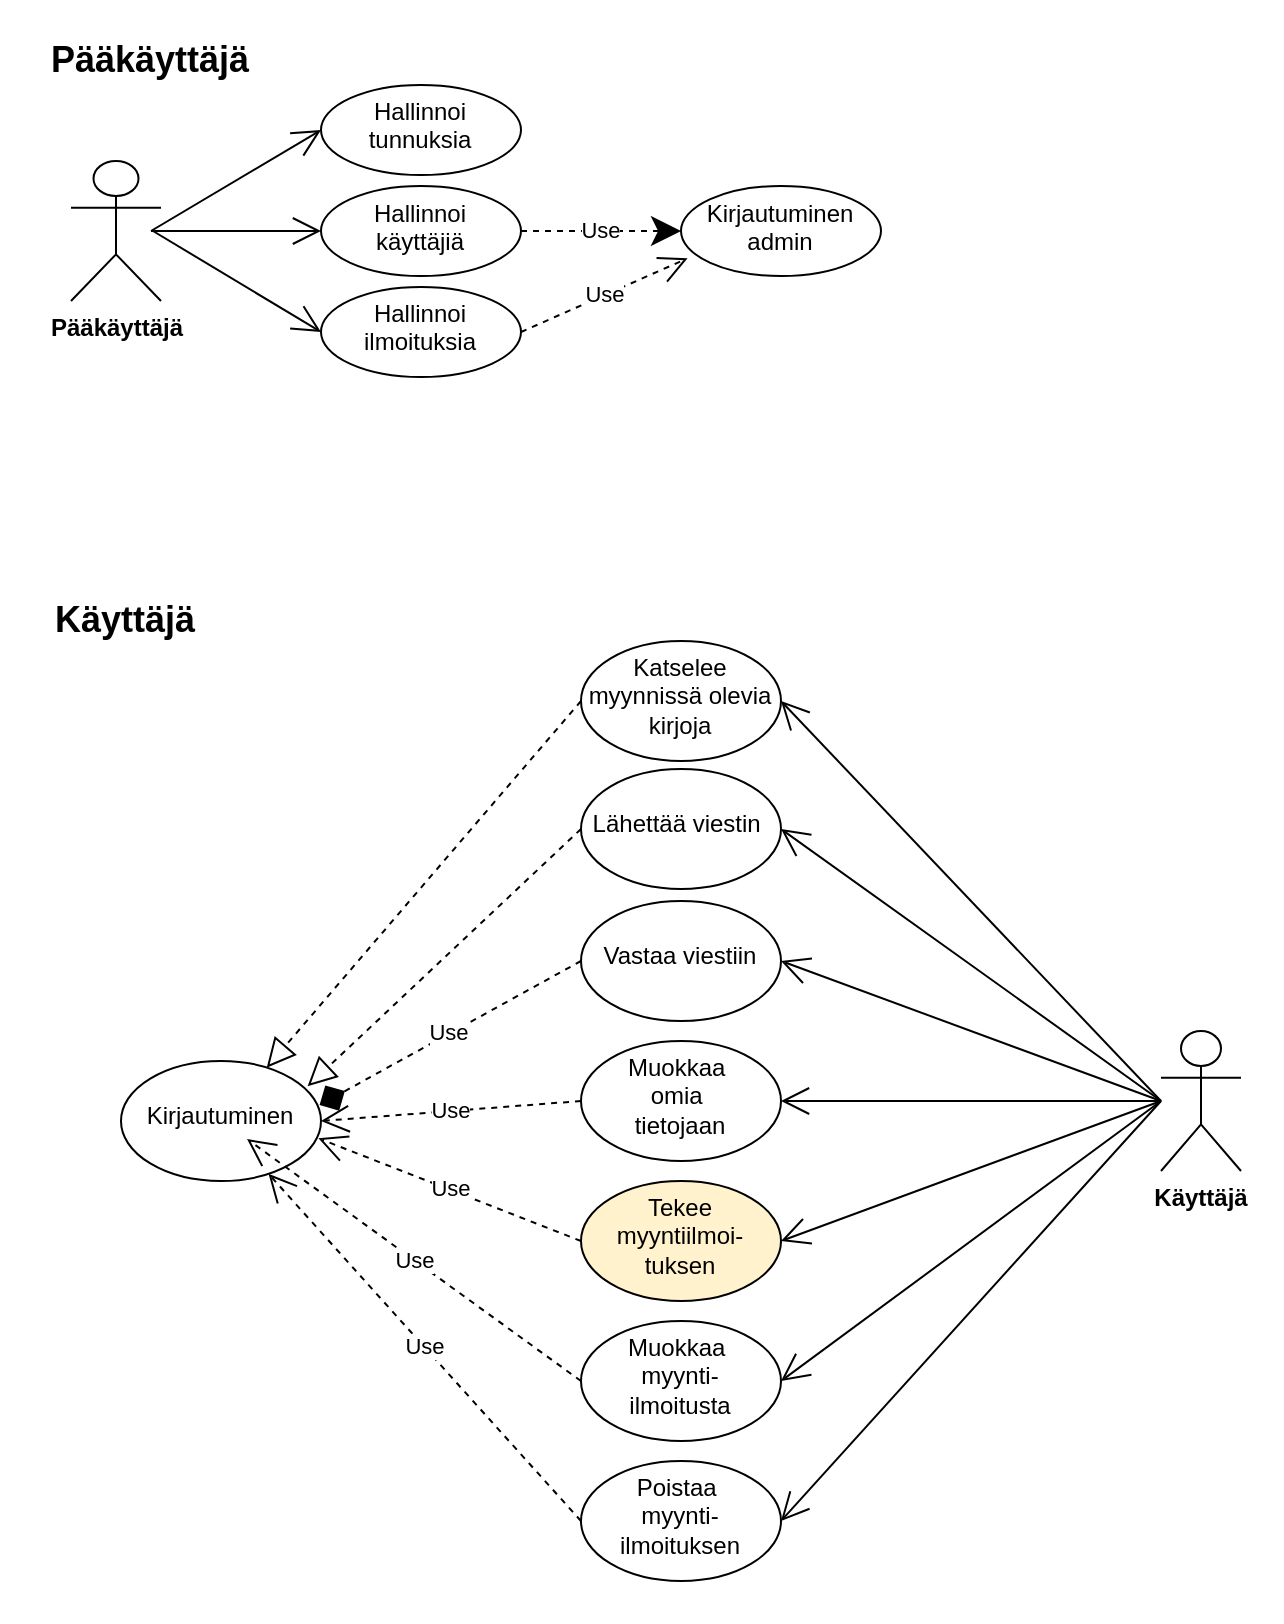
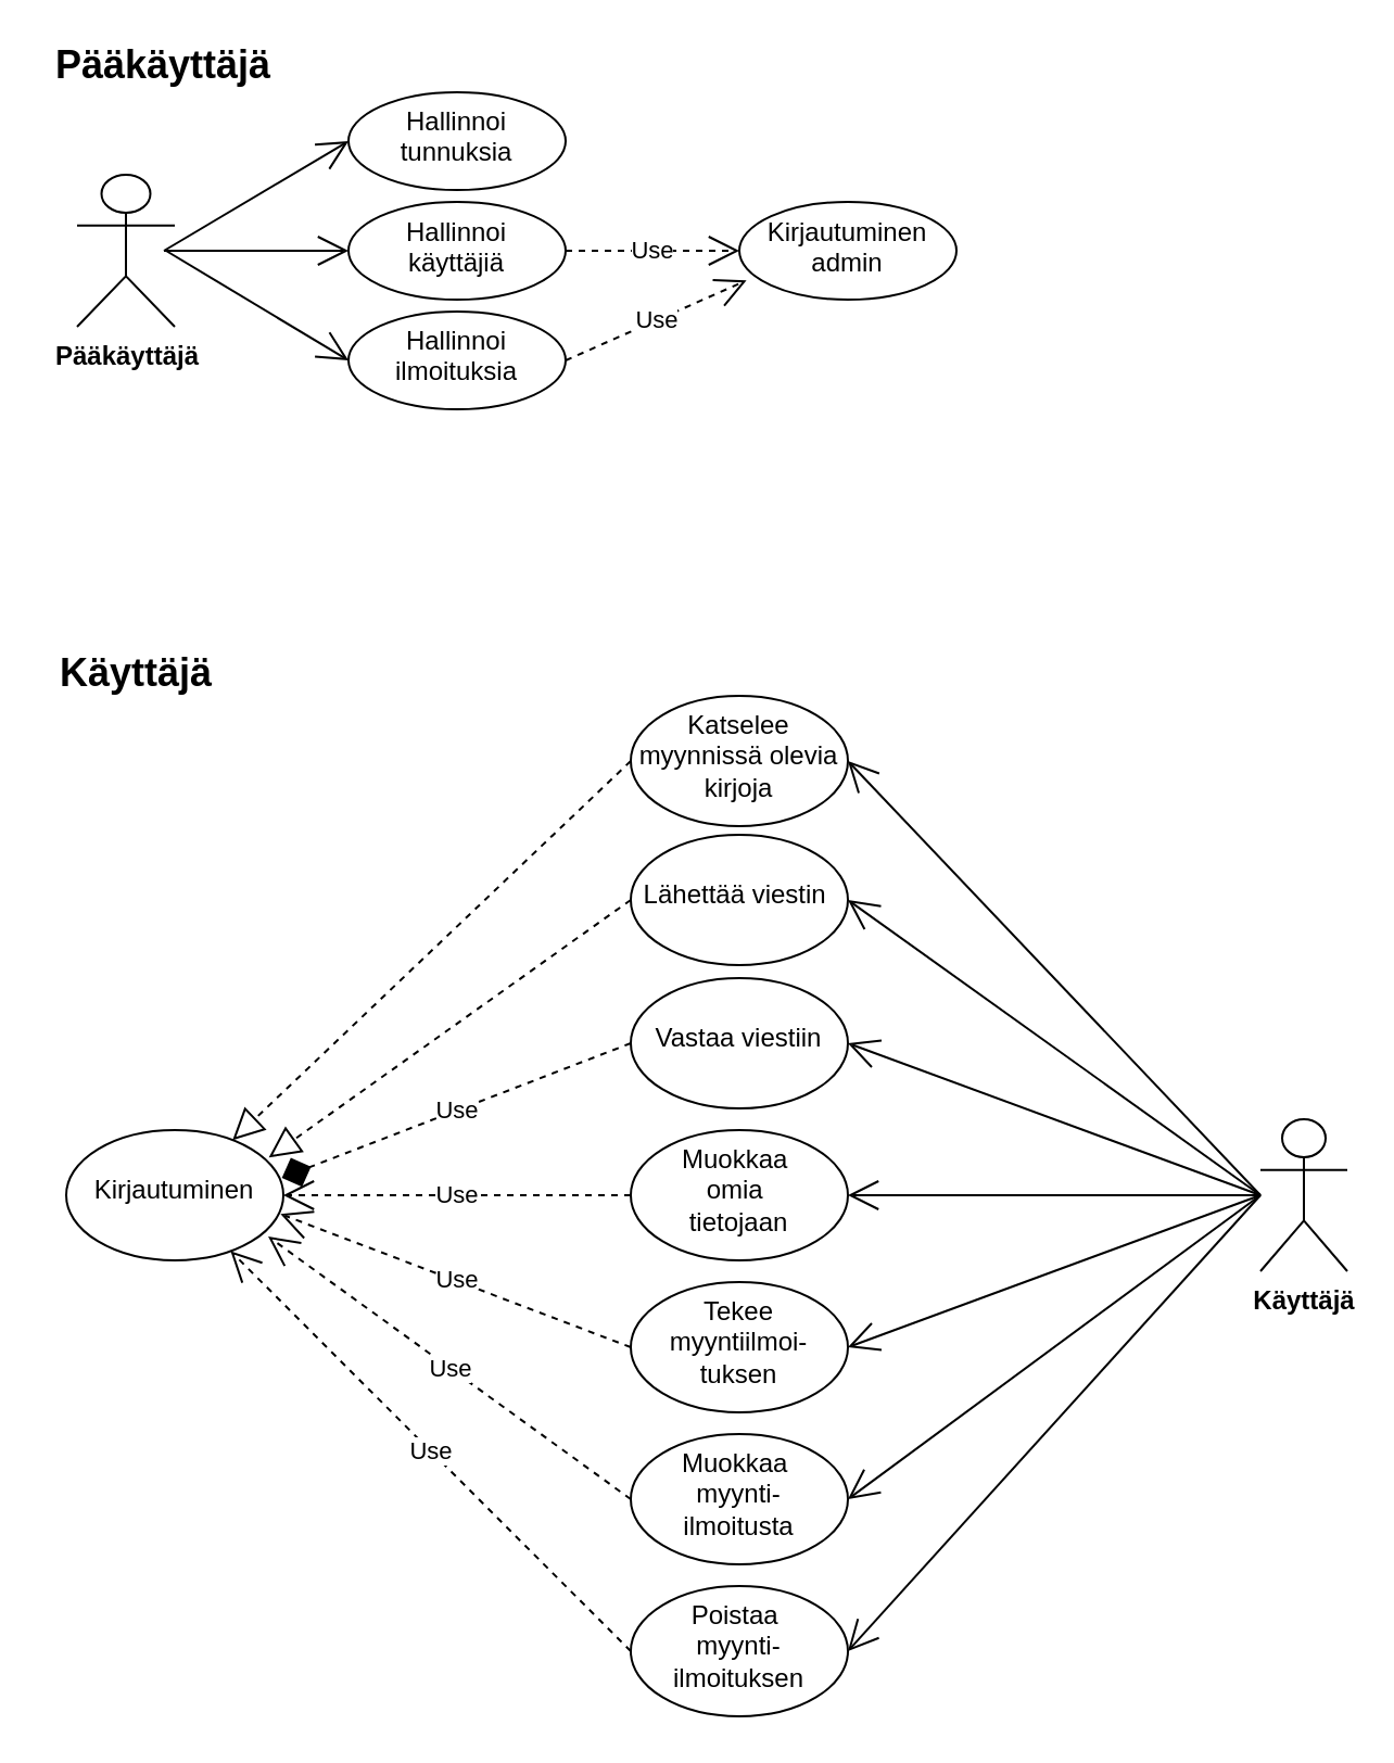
- <mxCell id="9" value="Use" style="endArrow=classic;endSize=12;dashed=1;html=1;exitX=1;exitY=0.5;exitDx=0;exitDy=0;entryX=0;entryY=0.5;entryDx=0;entryDy=0;" parent="2" source="8" target="6" edge="1"><mxGeometry x="15" y="60" width="160" as="geometry"><mxPoint x="250.0" y="105" as="sourcePoint" /><mxPoint x="346" y="147" as="targetPoint" /><mxPoint as="offset" /></mxGeometry></mxCell>
+ <mxCell id="9" value="Use" style="endArrow=open;endSize=12;dashed=1;html=1;exitX=1;exitY=0.5;exitDx=0;exitDy=0;entryX=0;entryY=0.5;entryDx=0;entryDy=0;" parent="2" source="8" target="6" edge="1"><mxGeometry x="15" y="60" width="160" as="geometry"><mxPoint x="250.0" y="105" as="sourcePoint" /><mxPoint x="346" y="147" as="targetPoint" /><mxPoint as="offset" /></mxGeometry></mxCell>
- <mxCell id="18" value="&lt;div style=&quot;text-align: justify&quot;&gt;&lt;br&gt;&lt;/div&gt;&lt;div style=&quot;text-align: justify&quot;&gt;Kirjautuminen&lt;/div&gt;" style="ellipse;whiteSpace=wrap;html=1;verticalAlign=top;align=center;" parent="16" vertex="1"><mxGeometry x="30" y="210" width="100" height="60" as="geometry" /></mxCell>
+ <mxCell id="18" value="&lt;div style=&quot;text-align: justify&quot;&gt;&lt;br&gt;&lt;/div&gt;&lt;div style=&quot;text-align: justify&quot;&gt;Kirjautuminen&lt;/div&gt;" style="ellipse;whiteSpace=wrap;html=1;verticalAlign=top;align=center;" parent="16" vertex="1"><mxGeometry y="200" width="100" height="60" as="geometry" /></mxCell>
- <mxCell id="22" value="&lt;div&gt;Tekee&lt;/div&gt;&lt;div&gt;myyntiilmoi-tuksen&lt;/div&gt;" style="ellipse;whiteSpace=wrap;html=1;verticalAlign=top;align=center;fillColor=#fff2cc;" parent="16" vertex="1"><mxGeometry x="260" y="270" width="100" height="60" as="geometry" /></mxCell>
+ <mxCell id="22" value="&lt;div&gt;Tekee&lt;/div&gt;&lt;div&gt;myyntiilmoi-tuksen&lt;/div&gt;" style="ellipse;whiteSpace=wrap;html=1;verticalAlign=top;align=center;" parent="16" vertex="1"><mxGeometry x="260" y="270" width="100" height="60" as="geometry" /></mxCell>
